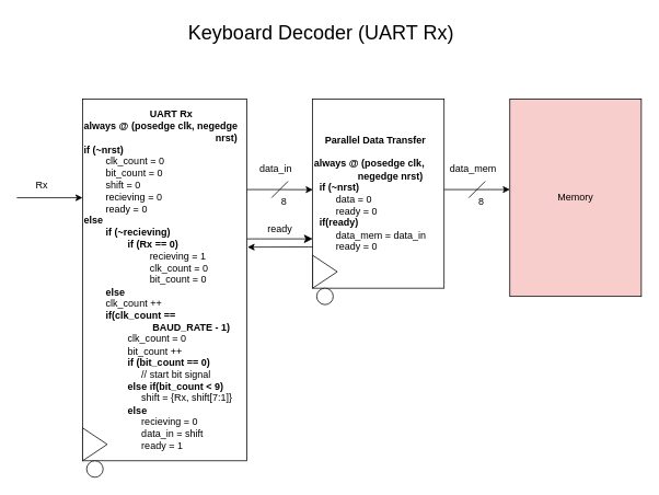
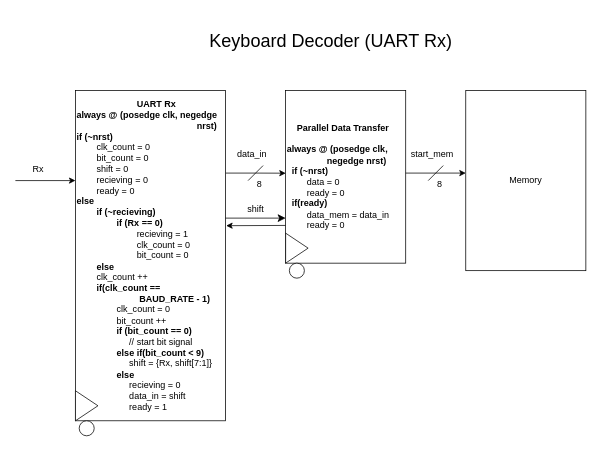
- <mxCell id="2" value="&lt;font style=&quot;font-size: 24px;&quot;&gt;Keyboard Decoder (UART Rx)&lt;/font&gt;" style="text;html=1;align=center;verticalAlign=middle;resizable=0;points=[];autosize=1;strokeColor=none;fillColor=none;" parent="1" vertex="1"><mxGeometry x="215" y="20" width="350" height="40" as="geometry" /></mxCell>
+ <mxCell id="2" value="&lt;font style=&quot;font-size: 24px;&quot;&gt;Keyboard Decoder (UART Rx)&lt;/font&gt;" style="text;html=1;align=center;verticalAlign=middle;resizable=0;points=[];autosize=1;strokeColor=none;fillColor=none;" parent="1" vertex="1"><mxGeometry x="265" y="35" width="350" height="40" as="geometry" /></mxCell>
- <mxCell id="15" value="data_mem" style="text;html=1;align=center;verticalAlign=middle;resizable=0;points=[];autosize=1;strokeColor=none;fillColor=none;" parent="1" vertex="1"><mxGeometry x="535" y="190" width="80" height="30" as="geometry" /></mxCell>
+ <mxCell id="15" value="start_mem" style="text;html=1;align=center;verticalAlign=middle;resizable=0;points=[];autosize=1;strokeColor=none;fillColor=none;" parent="1" vertex="1"><mxGeometry x="535" y="190" width="80" height="30" as="geometry" /></mxCell>
- <mxCell id="7" value="Memory" style="whiteSpace=wrap;html=1;fillColor=#f8cecc;" parent="1" vertex="1"><mxGeometry x="620" y="120" width="160" height="240" as="geometry" /></mxCell>
+ <mxCell id="7" value="Memory" style="whiteSpace=wrap;html=1;" parent="1" vertex="1"><mxGeometry x="620" y="120" width="160" height="240" as="geometry" /></mxCell>
- <mxCell id="13" value="&lt;div&gt;&lt;br&gt;&lt;/div&gt;ready" style="text;html=1;align=center;verticalAlign=middle;resizable=0;points=[];autosize=1;strokeColor=none;fillColor=none;" parent="1" vertex="1"><mxGeometry x="315" y="250" width="50" height="40" as="geometry" /></mxCell>
+ <mxCell id="13" value="&lt;div&gt;&lt;br&gt;&lt;/div&gt;shift" style="text;html=1;align=center;verticalAlign=middle;resizable=0;points=[];autosize=1;strokeColor=none;fillColor=none;" parent="1" vertex="1"><mxGeometry x="315" y="250" width="50" height="40" as="geometry" /></mxCell>
